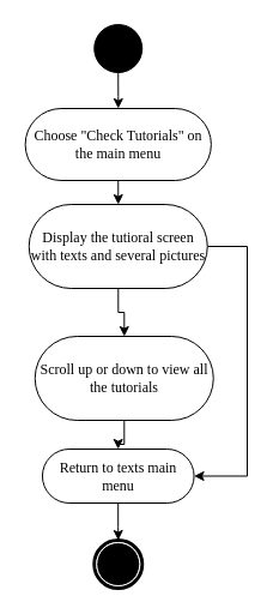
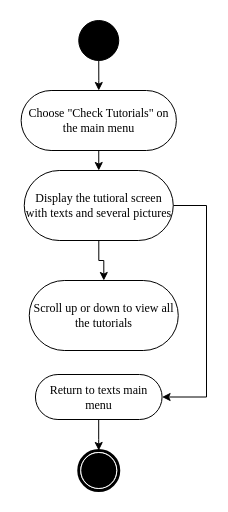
- <mxCell id="12" value="" style="edgeStyle=orthogonalEdgeStyle;rounded=0;orthogonalLoop=1;jettySize=auto;html=1;" parent="1" source="13" target="8" edge="1"><mxGeometry relative="1" as="geometry" /></mxCell>
